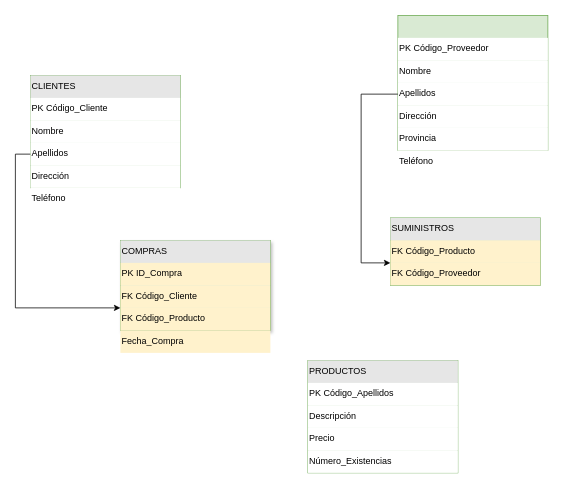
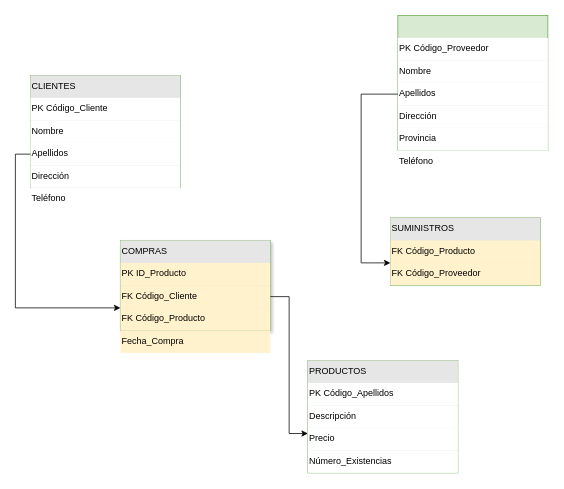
- <mxCell id="24" value="PK ID_Compra" style="text;html=1;fillColor=#FFF2CC;" parent="22" vertex="1"><mxGeometry y="30" width="200" height="30" as="geometry" /></mxCell>
+ <mxCell id="24" value="PK ID_Producto" style="text;html=1;fillColor=#FFF2CC;" parent="22" vertex="1"><mxGeometry y="30" width="200" height="30" as="geometry" /></mxCell>
+ <mxCell id="33" style="edgeStyle=orthogonalEdgeStyle;rounded=0;orthogonalLoop=1;jettySize=auto;html=1;entryX=0;entryY=0.25;entryDx=0;entryDy=0;" parent="1" source="25" target="13" edge="1"><mxGeometry relative="1" as="geometry" /></mxCell>
